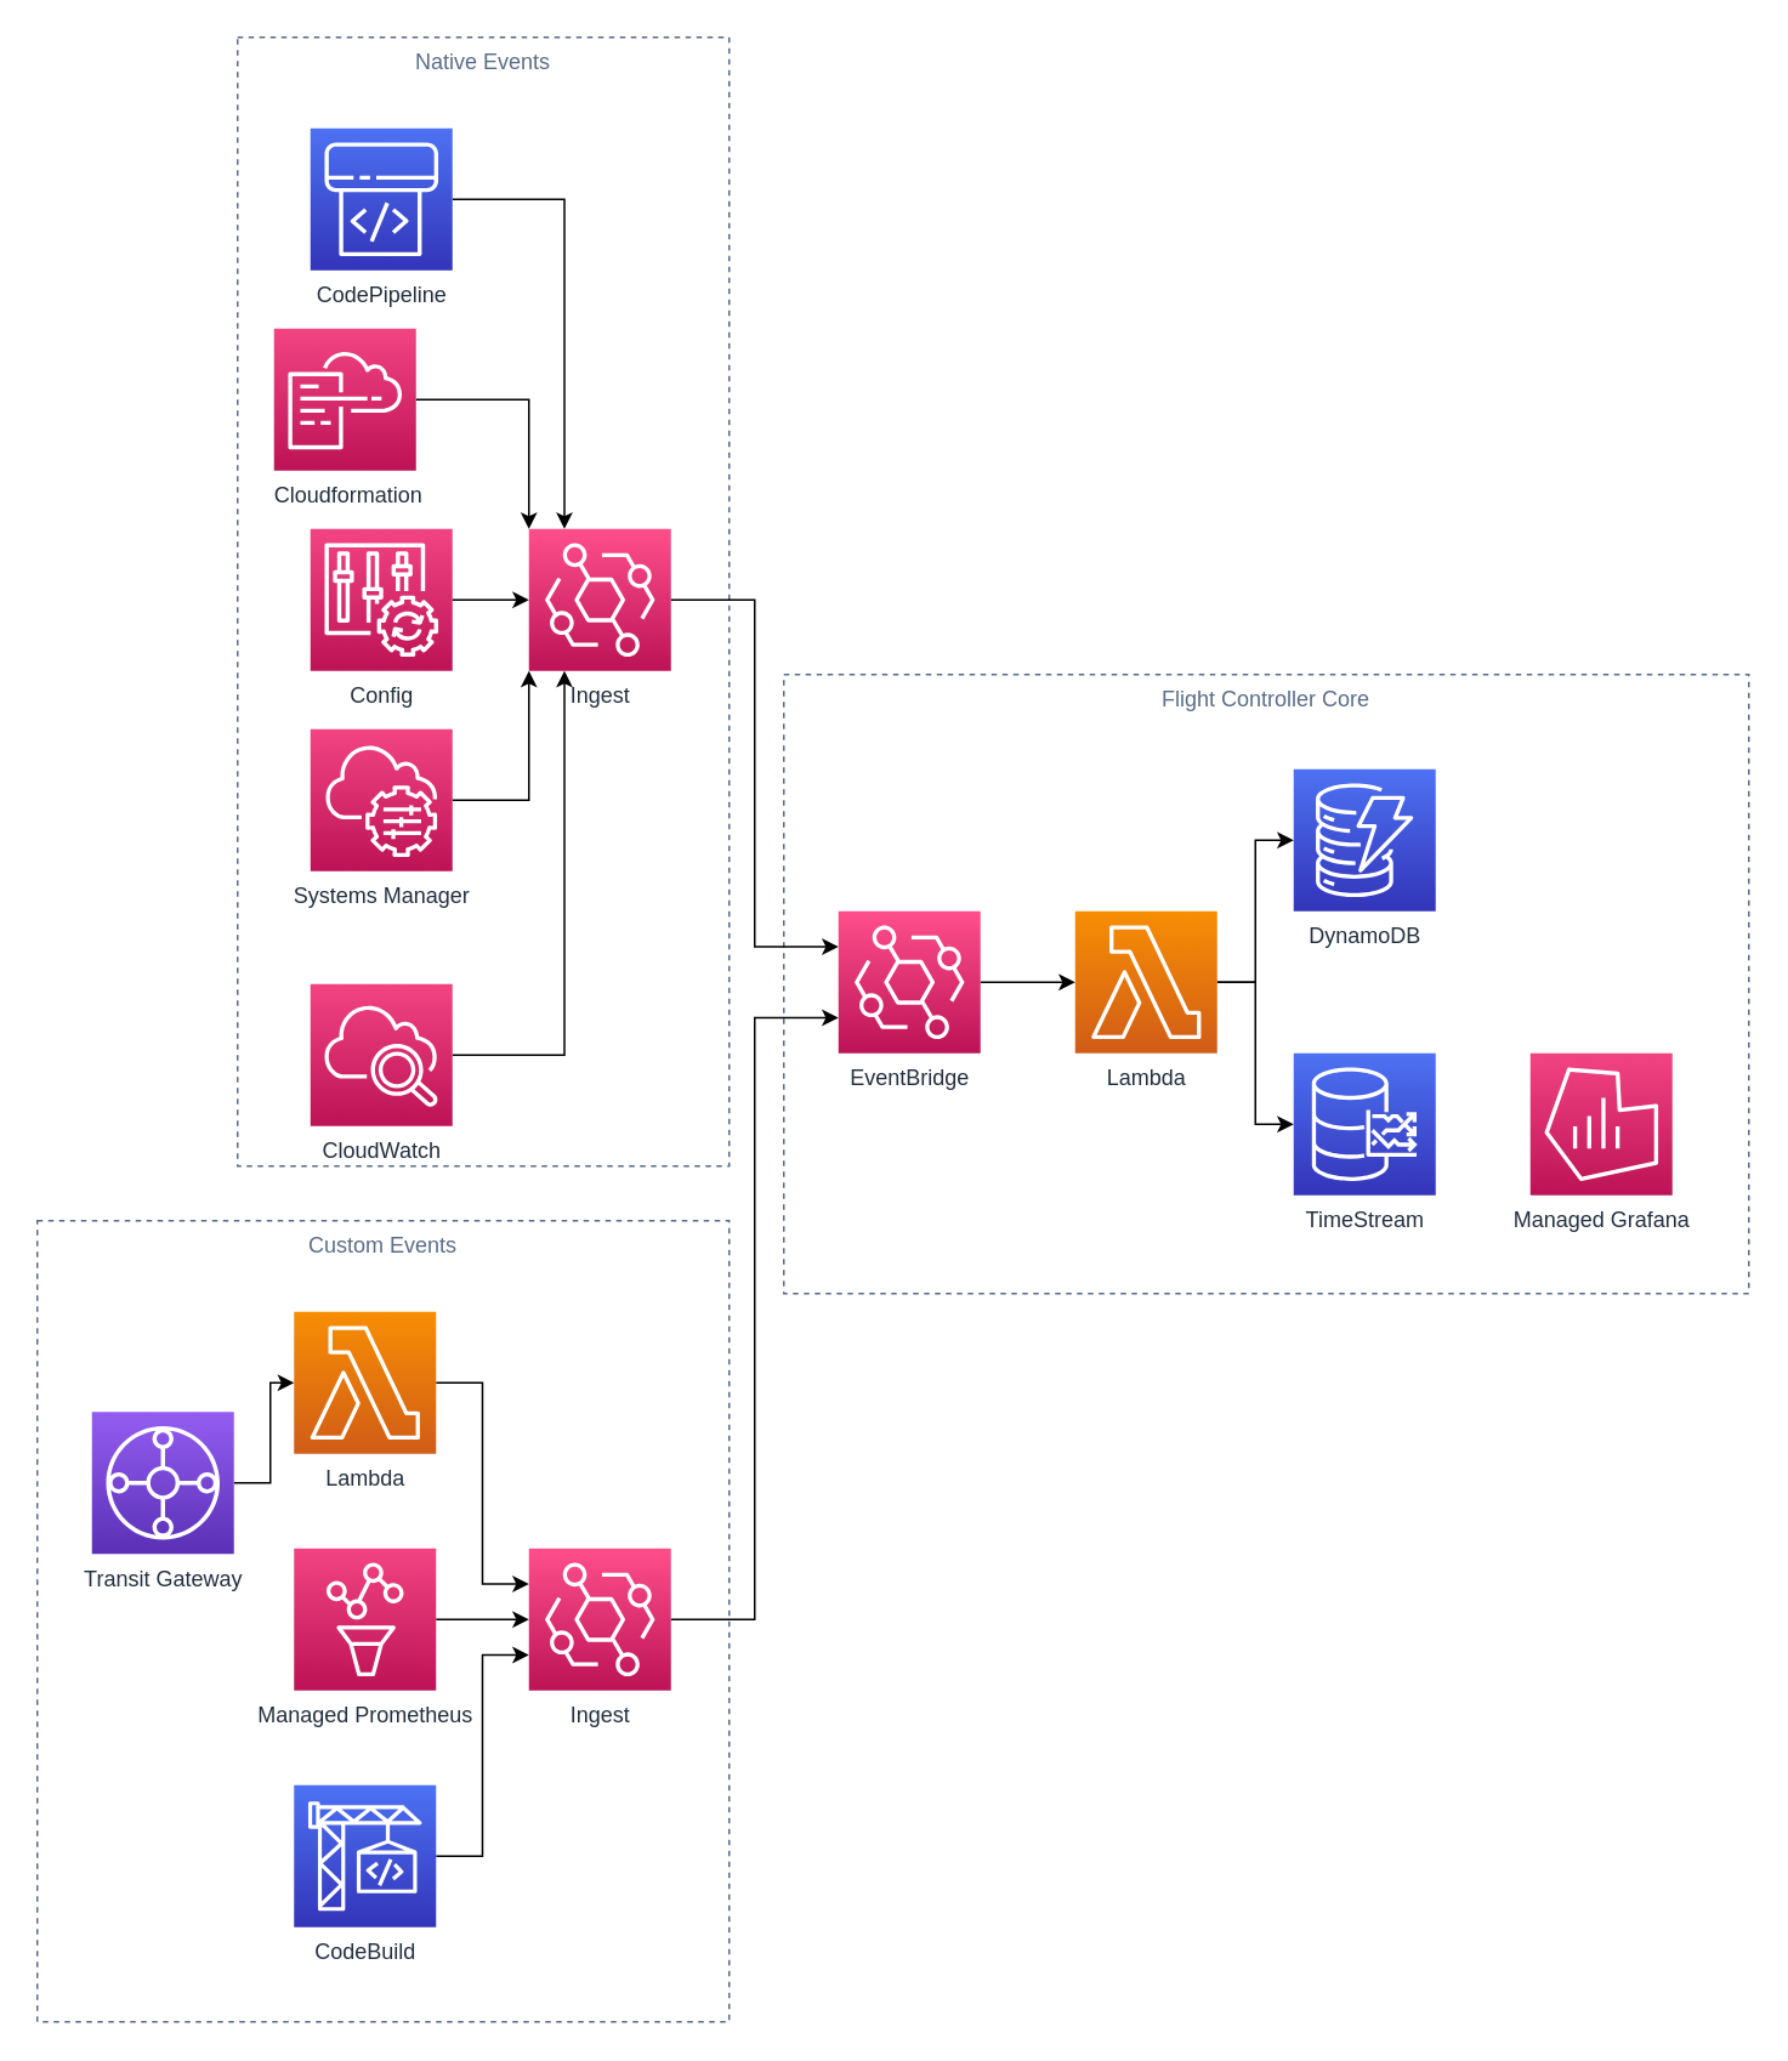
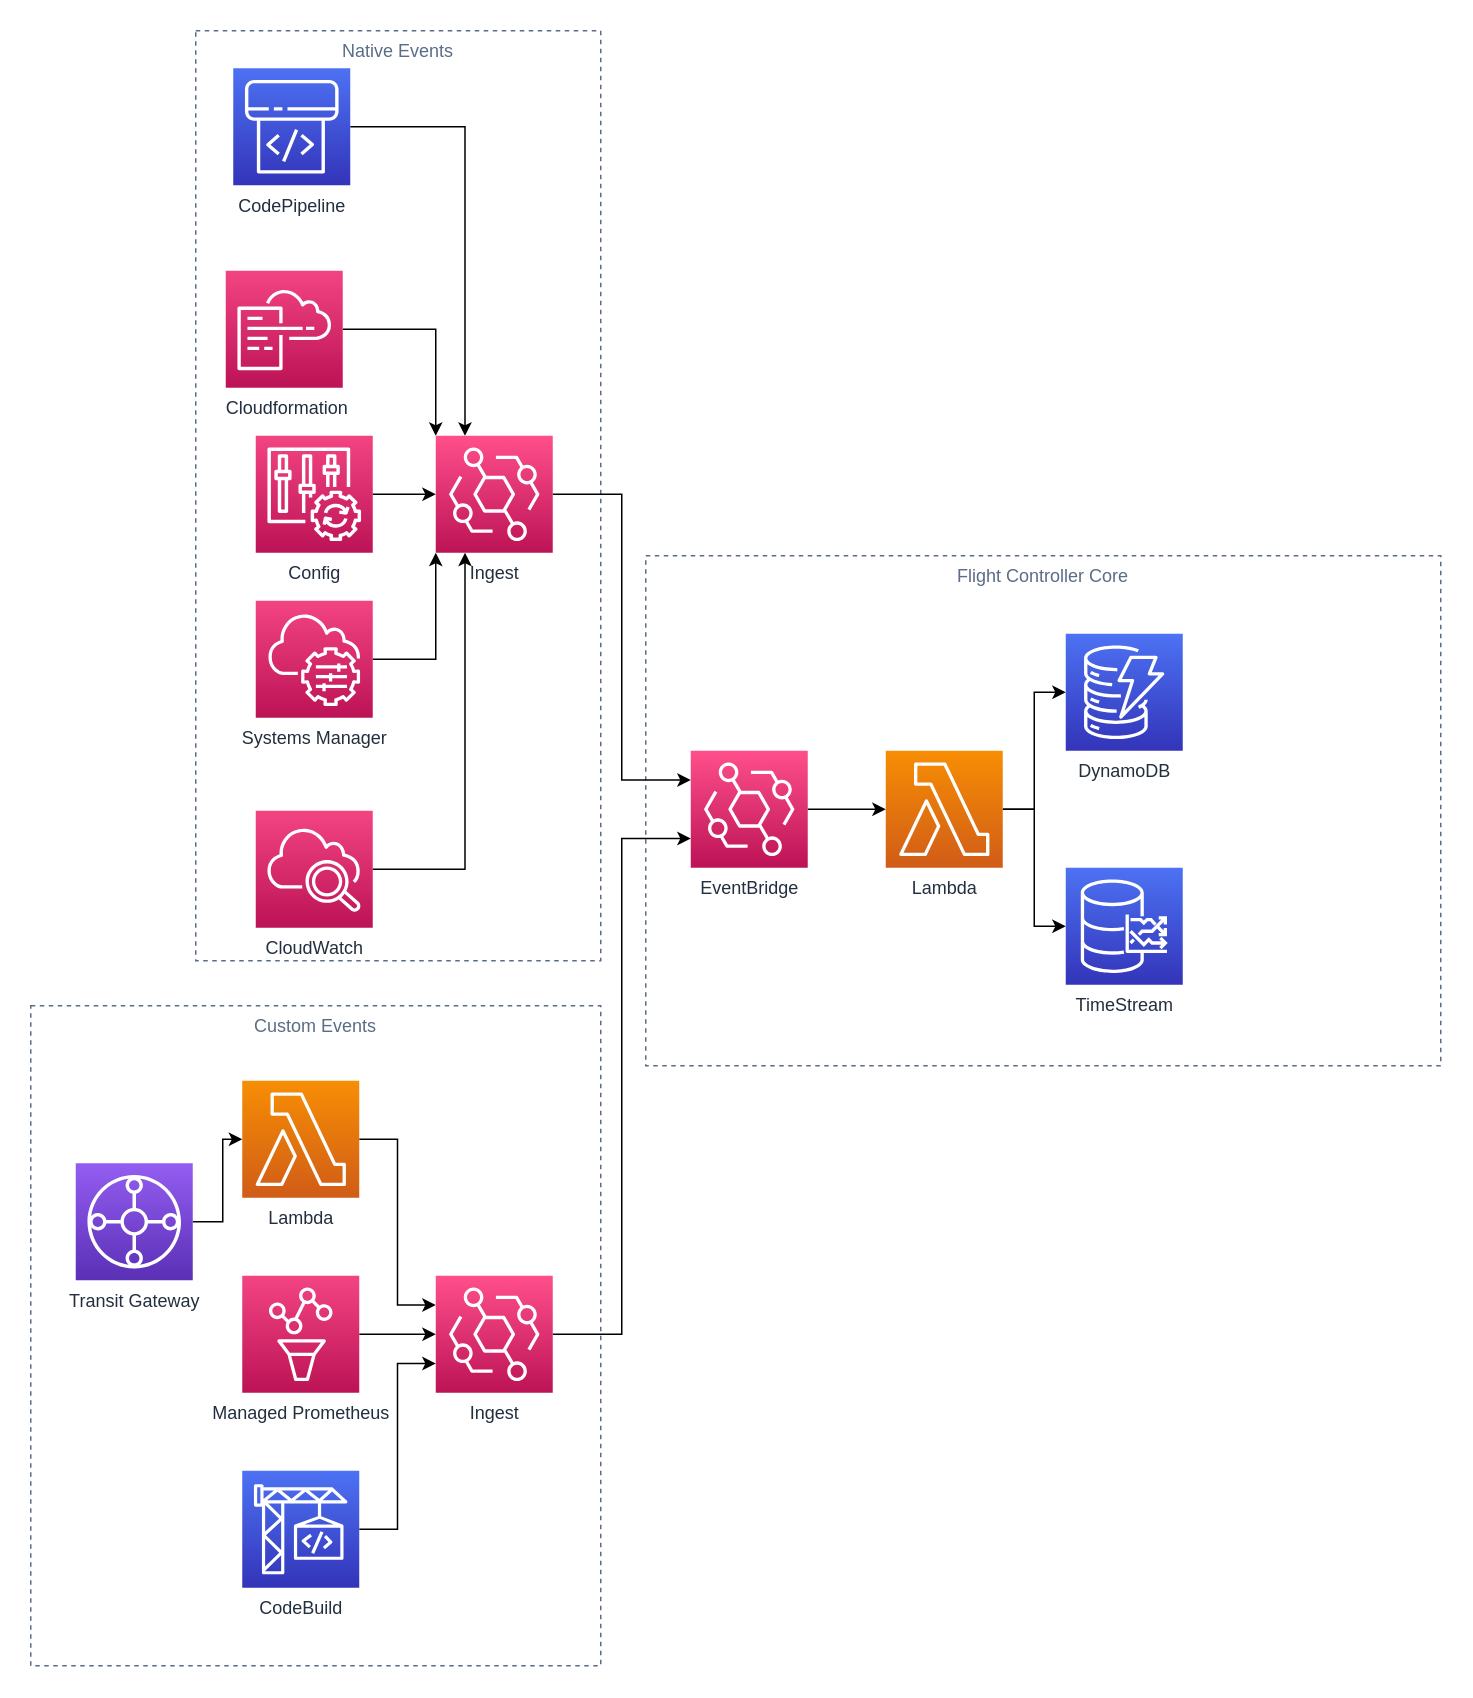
- <mxCell id="14" value="CodePipeline" style="sketch=0;points=[[0,0,0],[0.25,0,0],[0.5,0,0],[0.75,0,0],[1,0,0],[0,1,0],[0.25,1,0],[0.5,1,0],[0.75,1,0],[1,1,0],[0,0.25,0],[0,0.5,0],[0,0.75,0],[1,0.25,0],[1,0.5,0],[1,0.75,0]];outlineConnect=0;fontColor=#232F3E;gradientColor=#4D72F3;gradientDirection=north;fillColor=#3334B9;strokeColor=#ffffff;dashed=0;verticalLabelPosition=bottom;verticalAlign=top;align=center;html=1;fontSize=12;fontStyle=0;aspect=fixed;shape=mxgraph.aws4.resourceIcon;resIcon=mxgraph.aws4.codepipeline;" parent="1" vertex="1"><mxGeometry x="170" y="70" width="78" height="78" as="geometry" /></mxCell>
+ <mxCell id="14" value="CodePipeline" style="sketch=0;points=[[0,0,0],[0.25,0,0],[0.5,0,0],[0.75,0,0],[1,0,0],[0,1,0],[0.25,1,0],[0.5,1,0],[0.75,1,0],[1,1,0],[0,0.25,0],[0,0.5,0],[0,0.75,0],[1,0.25,0],[1,0.5,0],[1,0.75,0]];outlineConnect=0;fontColor=#232F3E;gradientColor=#4D72F3;gradientDirection=north;fillColor=#3334B9;strokeColor=#ffffff;dashed=0;verticalLabelPosition=bottom;verticalAlign=top;align=center;html=1;fontSize=12;fontStyle=0;aspect=fixed;shape=mxgraph.aws4.resourceIcon;resIcon=mxgraph.aws4.codepipeline;" parent="1" vertex="1"><mxGeometry x="155" y="45" width="78" height="78" as="geometry" /></mxCell>
- <mxCell id="12" value="Managed Grafana" style="sketch=0;points=[[0,0,0],[0.25,0,0],[0.5,0,0],[0.75,0,0],[1,0,0],[0,1,0],[0.25,1,0],[0.5,1,0],[0.75,1,0],[1,1,0],[0,0.25,0],[0,0.5,0],[0,0.75,0],[1,0.25,0],[1,0.5,0],[1,0.75,0]];points=[[0,0,0],[0.25,0,0],[0.5,0,0],[0.75,0,0],[1,0,0],[0,1,0],[0.25,1,0],[0.5,1,0],[0.75,1,0],[1,1,0],[0,0.25,0],[0,0.5,0],[0,0.75,0],[1,0.25,0],[1,0.5,0],[1,0.75,0]];outlineConnect=0;fontColor=#232F3E;gradientColor=#F34482;gradientDirection=north;fillColor=#BC1356;strokeColor=#ffffff;dashed=0;verticalLabelPosition=bottom;verticalAlign=top;align=center;html=1;fontSize=12;fontStyle=0;aspect=fixed;shape=mxgraph.aws4.resourceIcon;resIcon=mxgraph.aws4.managed_service_for_grafana;" parent="1" vertex="1"><mxGeometry x="840" y="578" width="78" height="78" as="geometry" /></mxCell>
